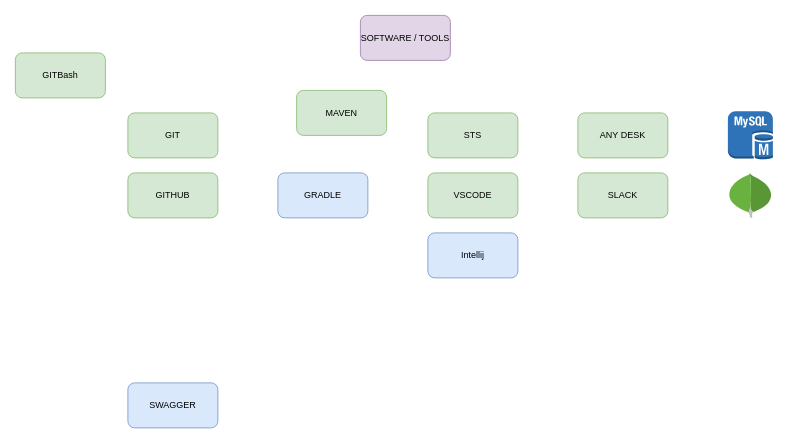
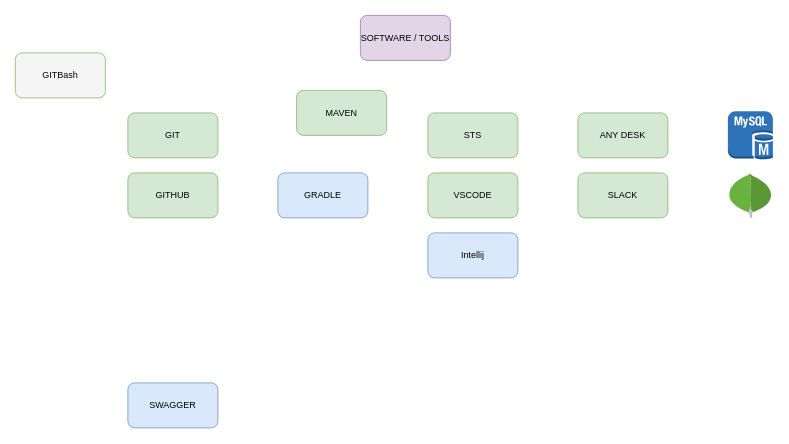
- <mxCell id="12" value="GITBash" style="rounded=1;whiteSpace=wrap;html=1;fillColor=#d5e8d4;strokeColor=#82b366;" parent="1" vertex="1"><mxGeometry x="20" y="70" width="120" height="60" as="geometry" /></mxCell>
+ <mxCell id="12" value="GITBash" style="rounded=1;whiteSpace=wrap;html=1;fillColor=#f5f5f5;strokeColor=#82b366;" parent="1" vertex="1"><mxGeometry x="20" y="70" width="120" height="60" as="geometry" /></mxCell>
